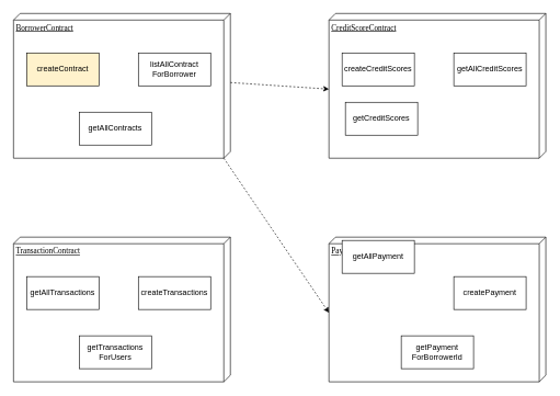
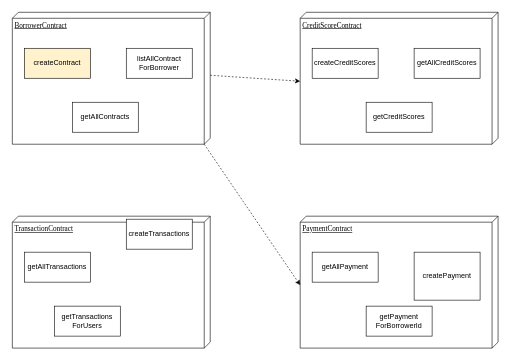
- <mxCell id="9" value="getCreditScores" style="rounded=0;whiteSpace=wrap;html=1;" vertex="1" parent="1"><mxGeometry x="525" y="155" width="110" height="50" as="geometry" /></mxCell>
+ <mxCell id="9" value="getCreditScores" style="rounded=0;whiteSpace=wrap;html=1;" vertex="1" parent="1"><mxGeometry x="610" y="170" width="110" height="50" as="geometry" /></mxCell>
- <mxCell id="13" value="getAllPayment" style="rounded=0;whiteSpace=wrap;html=1;" vertex="1" parent="1"><mxGeometry x="520" y="365" width="110" height="50" as="geometry" /></mxCell>
+ <mxCell id="13" value="getAllPayment" style="rounded=0;whiteSpace=wrap;html=1;" vertex="1" parent="1"><mxGeometry x="520" y="420" width="110" height="50" as="geometry" /></mxCell>
- <mxCell id="17" value="createTransactions" style="rounded=0;whiteSpace=wrap;html=1;" vertex="1" parent="1"><mxGeometry x="210" y="420" width="110" height="50" as="geometry" /></mxCell>
+ <mxCell id="17" value="createTransactions" style="rounded=0;whiteSpace=wrap;html=1;" vertex="1" parent="1"><mxGeometry x="210" y="365" width="110" height="50" as="geometry" /></mxCell>
- <mxCell id="14" value="createPayment" style="rounded=0;whiteSpace=wrap;html=1;" vertex="1" parent="1"><mxGeometry x="690" y="420" width="110" height="50" as="geometry" /></mxCell>
+ <mxCell id="14" value="createPayment" style="rounded=0;whiteSpace=wrap;html=1;" vertex="1" parent="1"><mxGeometry x="690" y="420" width="110" height="80" as="geometry" /></mxCell>
- <mxCell id="15" value="getTransactions&lt;br&gt;ForUsers" style="rounded=0;whiteSpace=wrap;html=1;" vertex="1" parent="1"><mxGeometry x="120" y="510" width="110" height="50" as="geometry" /></mxCell>
+ <mxCell id="15" value="getTransactions&lt;br&gt;ForUsers" style="rounded=0;whiteSpace=wrap;html=1;" vertex="1" parent="1"><mxGeometry x="90" y="510" width="110" height="50" as="geometry" /></mxCell>
